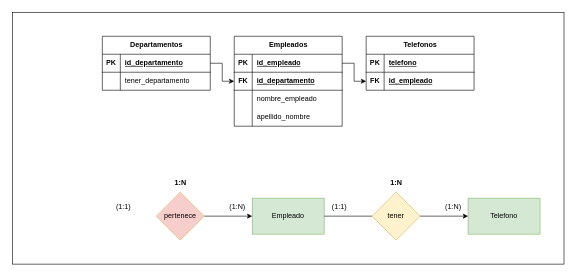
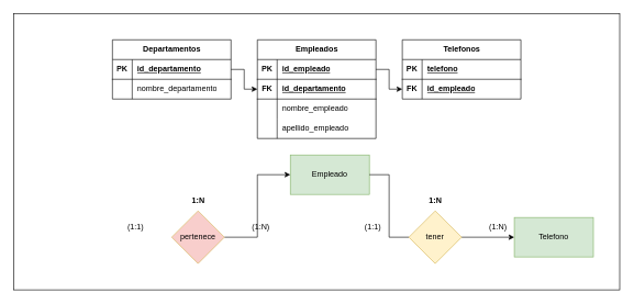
- <mxCell id="38" value="tener_departamento" style="shape=partialRectangle;connectable=0;fillColor=none;top=0;left=0;bottom=0;right=0;align=left;spacingLeft=6;overflow=hidden;whiteSpace=wrap;html=1;" parent="36" vertex="1"><mxGeometry x="30" width="150" height="30" as="geometry"><mxRectangle width="150" height="30" as="alternateBounds" /></mxGeometry></mxCell>
+ <mxCell id="38" value="nombre_departamento" style="shape=partialRectangle;connectable=0;fillColor=none;top=0;left=0;bottom=0;right=0;align=left;spacingLeft=6;overflow=hidden;whiteSpace=wrap;html=1;" parent="36" vertex="1"><mxGeometry x="30" width="150" height="30" as="geometry"><mxRectangle width="150" height="30" as="alternateBounds" /></mxGeometry></mxCell>
- <mxCell id="23" value="apellido_nombre" style="shape=partialRectangle;connectable=0;fillColor=none;top=0;left=0;bottom=0;right=0;align=left;spacingLeft=6;overflow=hidden;whiteSpace=wrap;html=1;" parent="21" vertex="1"><mxGeometry x="30" width="150" height="30" as="geometry"><mxRectangle width="150" height="30" as="alternateBounds" /></mxGeometry></mxCell>
+ <mxCell id="23" value="apellido_empleado" style="shape=partialRectangle;connectable=0;fillColor=none;top=0;left=0;bottom=0;right=0;align=left;spacingLeft=6;overflow=hidden;whiteSpace=wrap;html=1;" parent="21" vertex="1"><mxGeometry x="30" width="150" height="30" as="geometry"><mxRectangle width="150" height="30" as="alternateBounds" /></mxGeometry></mxCell>
- <mxCell id="3" value="Empleado" style="rounded=0;whiteSpace=wrap;html=1;fillColor=#d5e8d4;strokeColor=#82b366;" parent="1" vertex="1"><mxGeometry x="420" y="330" width="120" height="60" as="geometry" /></mxCell>
+ <mxCell id="3" value="Empleado" style="rounded=0;whiteSpace=wrap;html=1;fillColor=#d5e8d4;strokeColor=#82b366;" parent="1" vertex="1"><mxGeometry x="440" y="235" width="120" height="60" as="geometry" /></mxCell>
